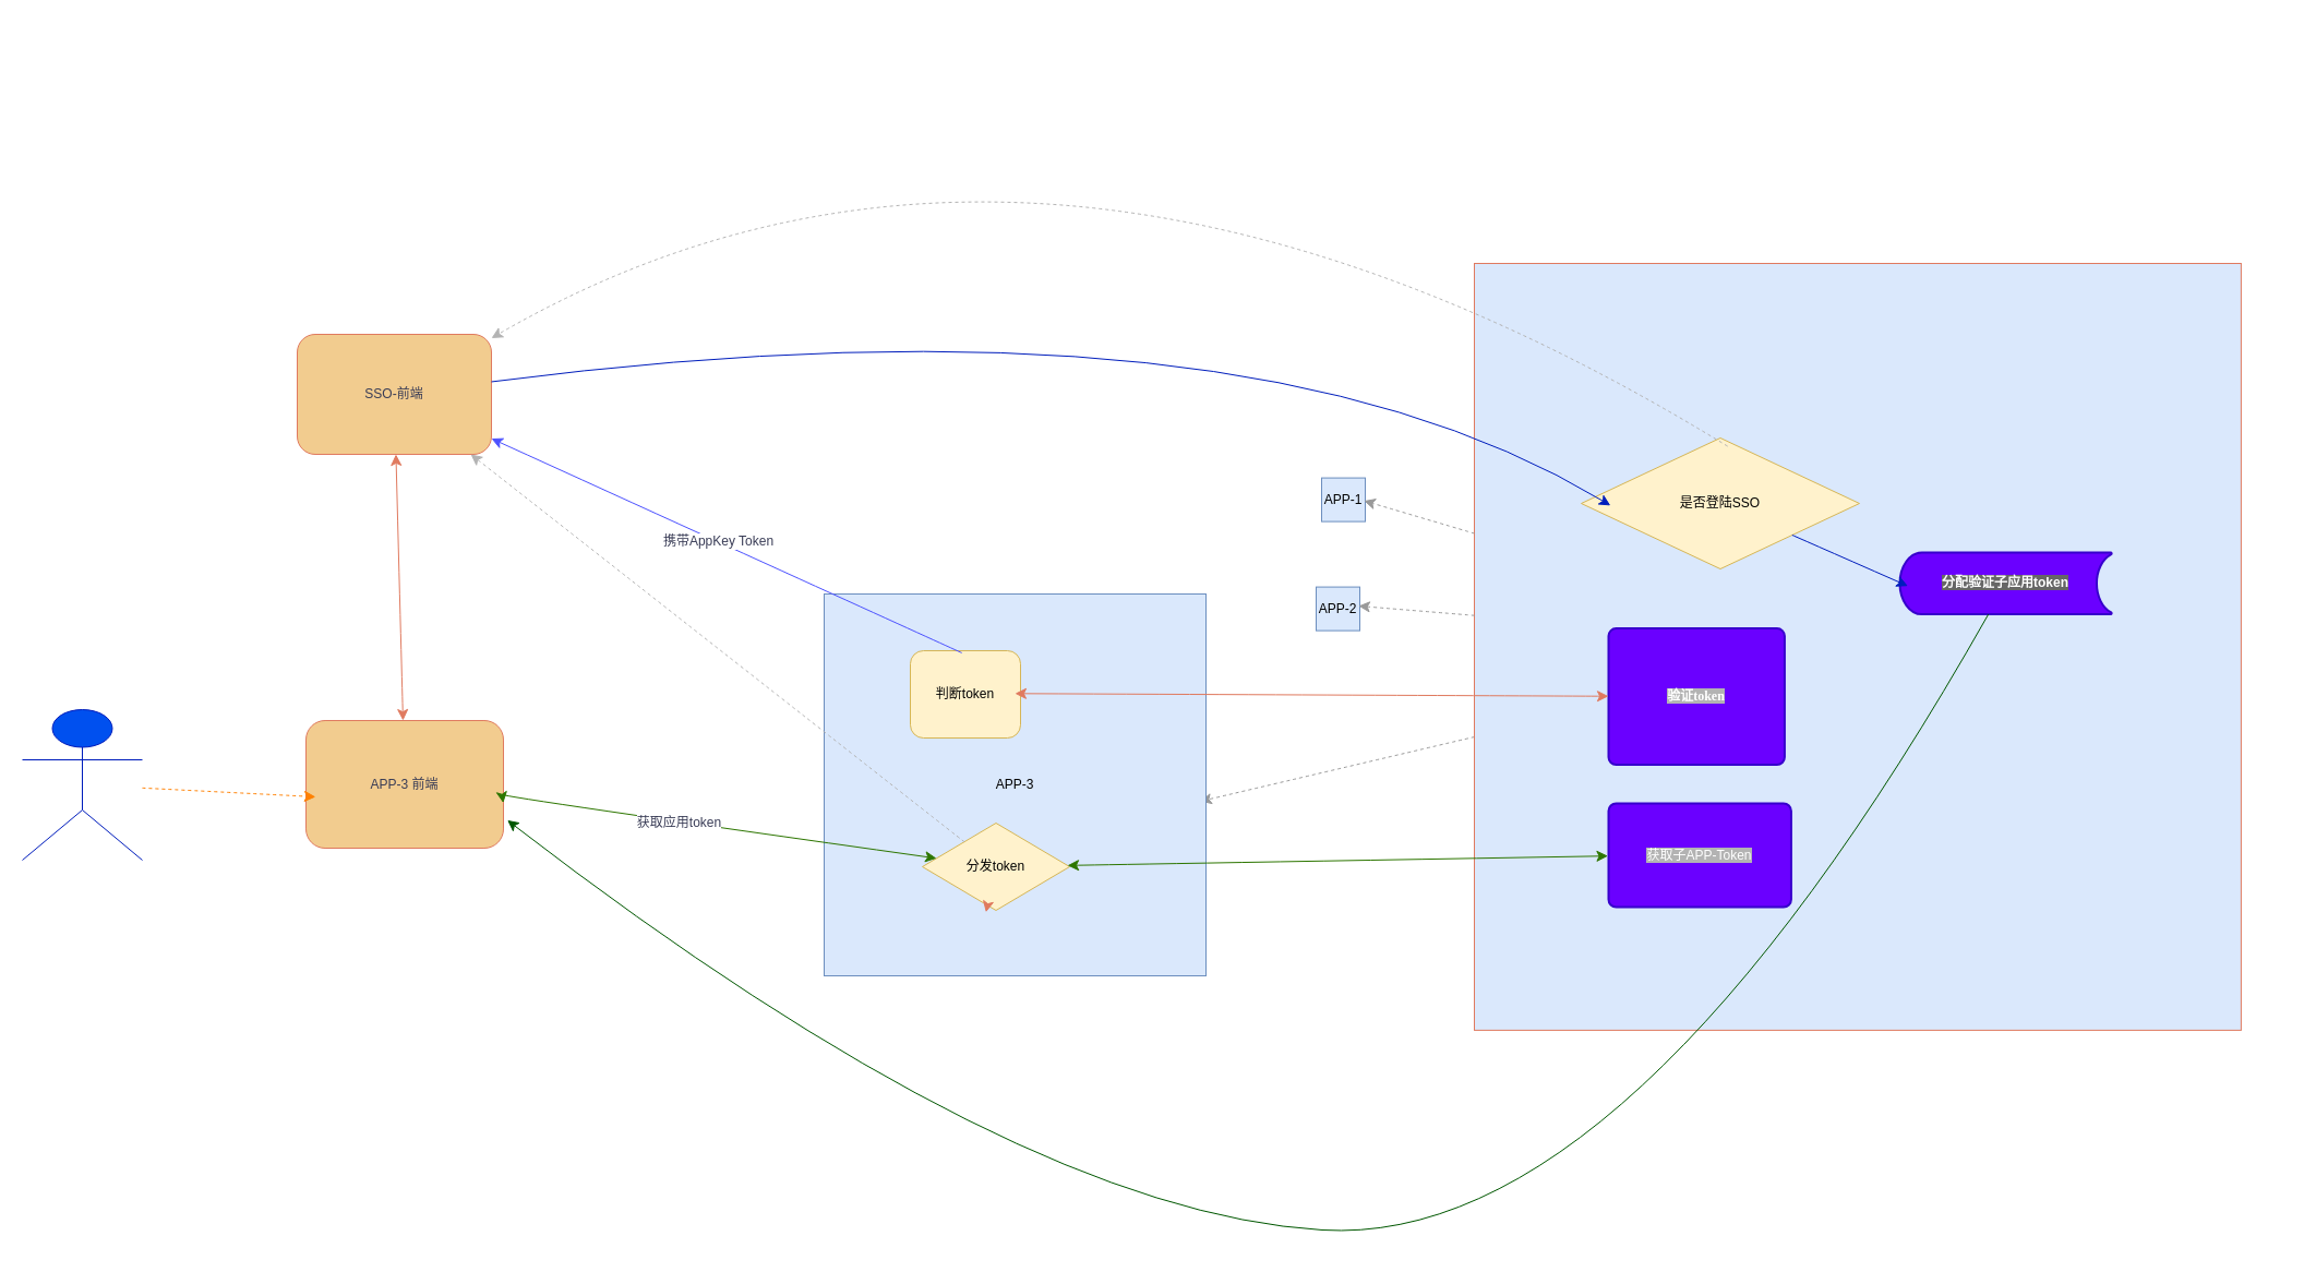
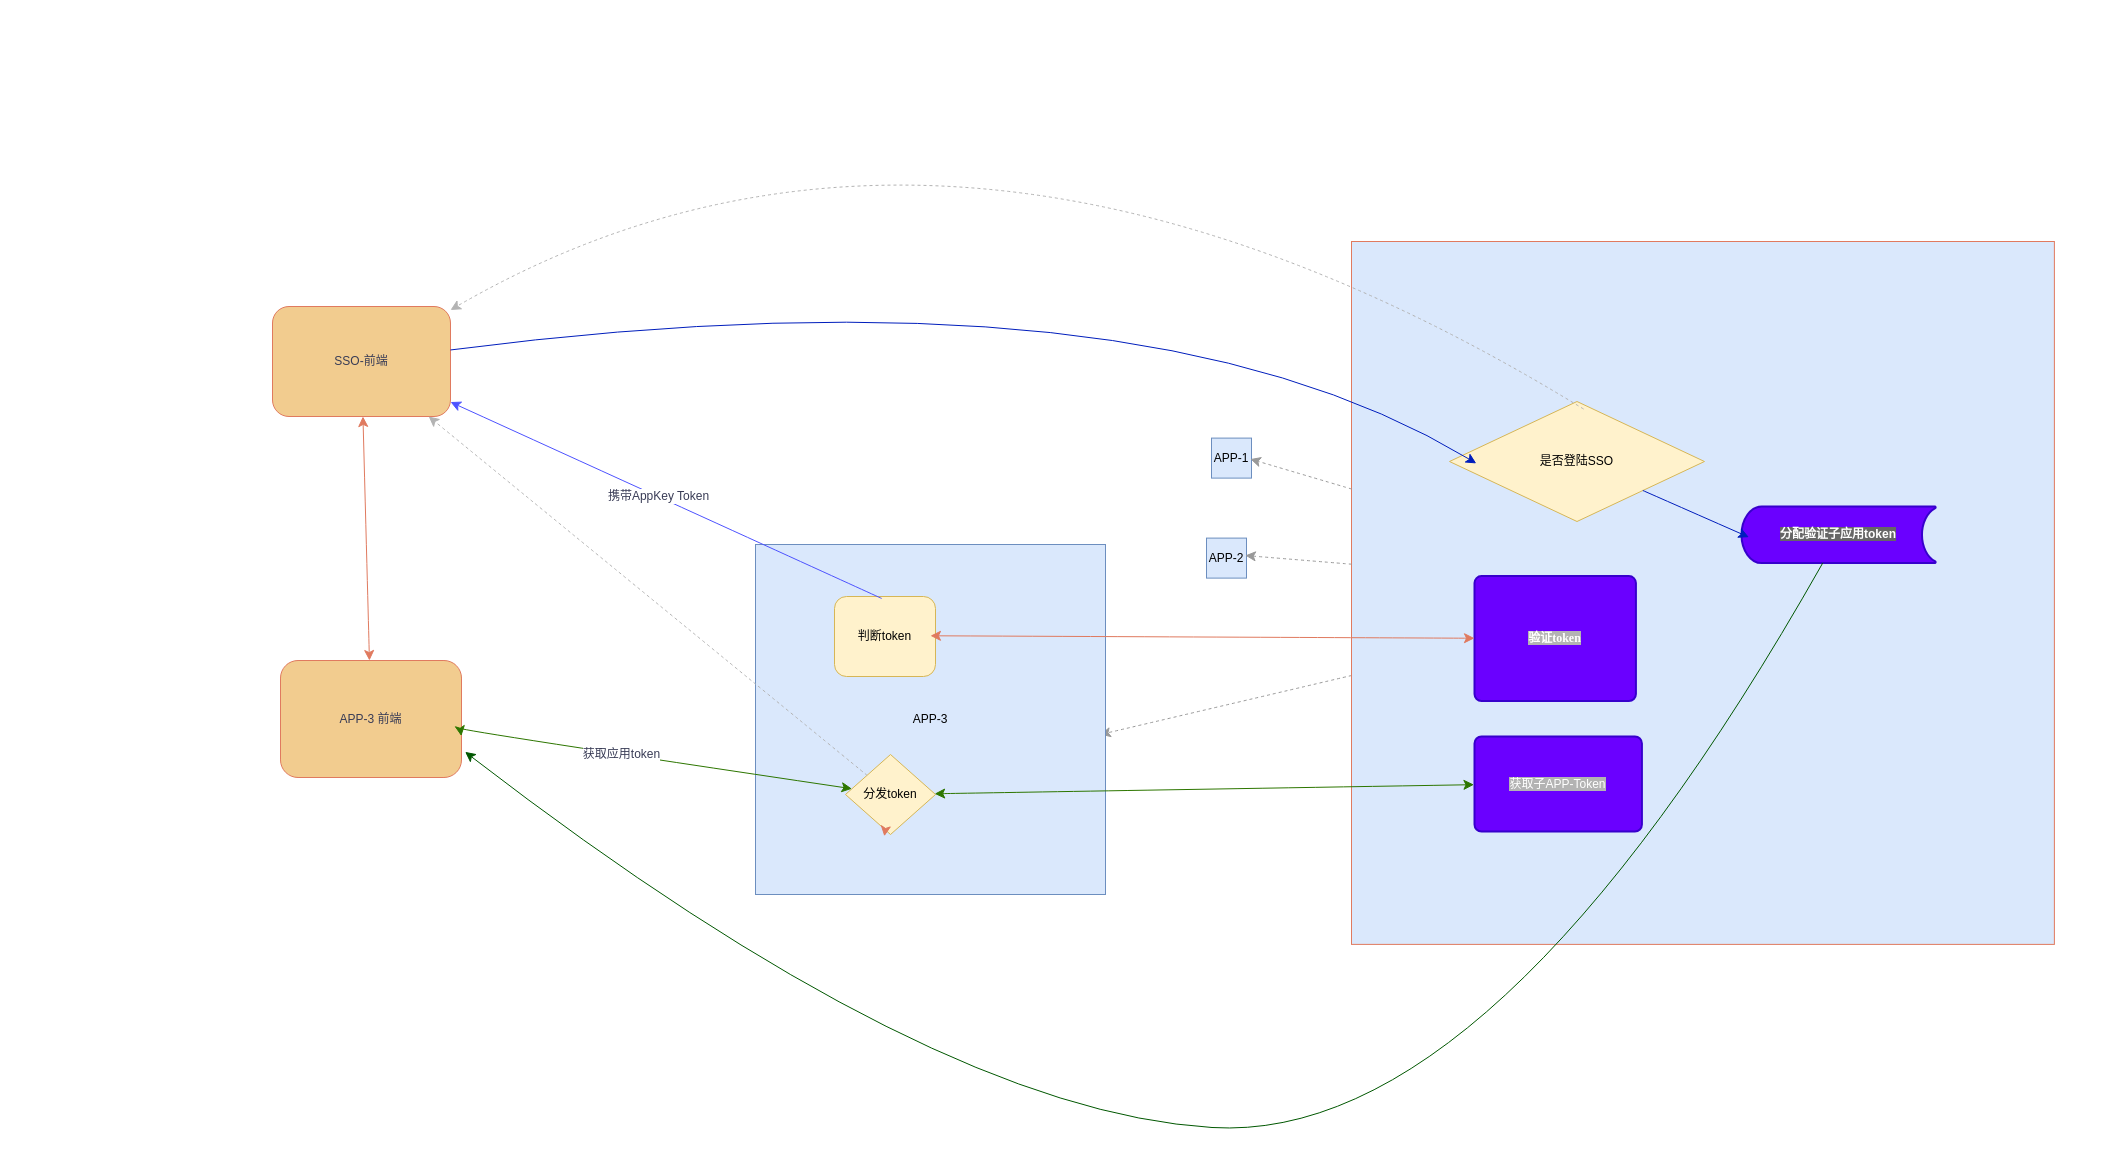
- <mxCell id="2" value="Actor" style="shape=umlActor;verticalLabelPosition=bottom;verticalAlign=top;html=1;outlineConnect=0;strokeColor=#001DBC;fillColor=#0050ef;fontColor=#ffffff;" vertex="1" parent="1"><mxGeometry x="20" y="650" width="110" height="138" as="geometry" /></mxCell>
- <mxCell id="7" style="edgeStyle=none;curved=1;rounded=0;orthogonalLoop=1;jettySize=auto;html=1;entryX=0.049;entryY=0.598;entryDx=0;entryDy=0;entryPerimeter=0;strokeColor=#FF8000;fontSize=12;fontColor=#393C56;startSize=8;endSize=8;fillColor=#a20025;dashed=1;" edge="1" parent="1" source="2" target="6"><mxGeometry relative="1" as="geometry" /></mxCell>
- <mxCell id="11" value="分发token" style="rhombus;whiteSpace=wrap;html=1;strokeColor=#d6b656;fillColor=#fff2cc;" vertex="1" parent="8"><mxGeometry x="90" y="210" width="135" height="80" as="geometry" /></mxCell>
+ <mxCell id="11" value="分发token" style="rhombus;whiteSpace=wrap;html=1;strokeColor=#d6b656;fillColor=#fff2cc;" vertex="1" parent="8"><mxGeometry x="90" y="210" width="90" height="80" as="geometry" /></mxCell>
